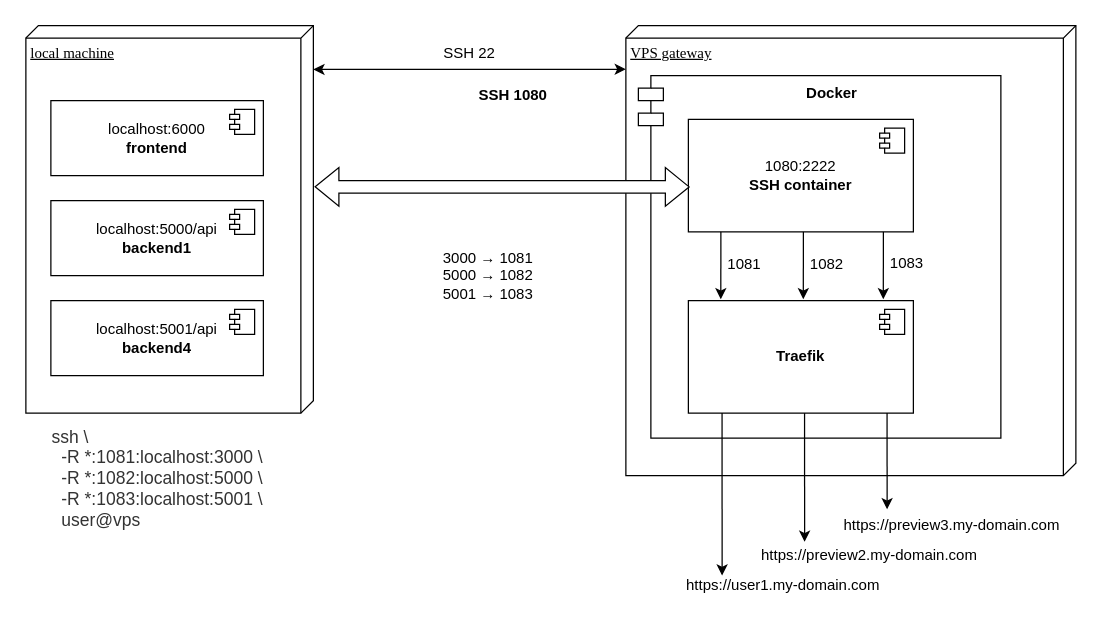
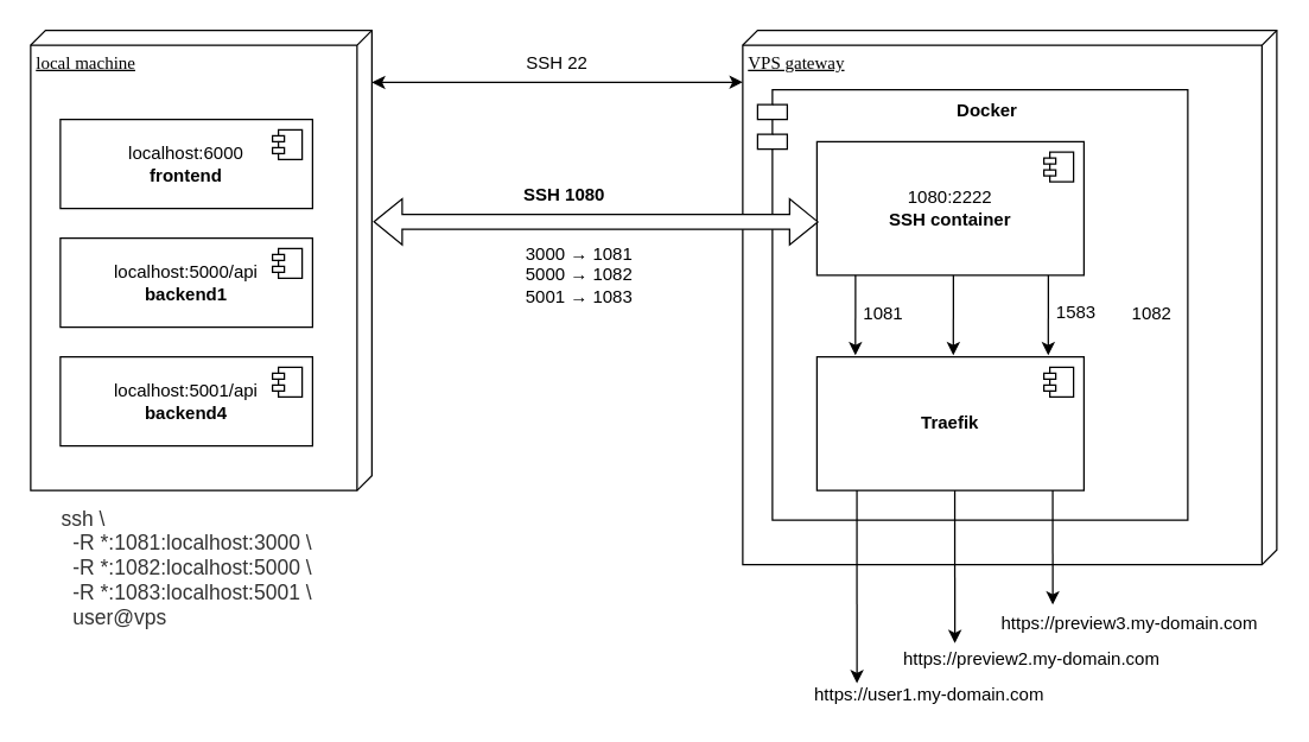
- <mxCell id="11" value="SSH 1080" style="text;html=1;align=center;verticalAlign=middle;whiteSpace=wrap;rounded=0;fontStyle=1" vertex="1" parent="1"><mxGeometry x="380" y="67" width="60" height="18" as="geometry" /></mxCell>
+ <mxCell id="11" value="SSH 1080" style="text;html=1;align=center;verticalAlign=middle;whiteSpace=wrap;rounded=0;fontStyle=1" vertex="1" parent="1"><mxGeometry x="350" y="122" width="60" height="18" as="geometry" /></mxCell>
- <mxCell id="30" value="1083" style="text;html=1;align=center;verticalAlign=middle;whiteSpace=wrap;rounded=0;" vertex="1" parent="1"><mxGeometry x="710" y="200" width="30" height="20" as="geometry" /></mxCell>
+ <mxCell id="30" value="1583" style="text;html=1;align=center;verticalAlign=middle;whiteSpace=wrap;rounded=0;" vertex="1" parent="1"><mxGeometry x="710" y="200" width="30" height="20" as="geometry" /></mxCell>
- <mxCell id="28" value="1082" style="text;html=1;align=center;verticalAlign=middle;whiteSpace=wrap;rounded=0;" vertex="1" parent="1"><mxGeometry x="646" y="201" width="30" height="20" as="geometry" /></mxCell>
+ <mxCell id="28" value="1082" style="text;html=1;align=center;verticalAlign=middle;whiteSpace=wrap;rounded=0;" vertex="1" parent="1"><mxGeometry x="761" y="201" width="30" height="20" as="geometry" /></mxCell>
- <mxCell id="23" value="3000 → 1081&lt;br&gt;5000 → 1082&lt;br&gt;5001 → 1083" style="text;html=1;align=center;verticalAlign=middle;whiteSpace=wrap;rounded=0;" vertex="1" parent="1"><mxGeometry x="340" y="195" width="100" height="50" as="geometry" /></mxCell>
+ <mxCell id="23" value="3000 → 1081&lt;br&gt;5000 → 1082&lt;br&gt;5001 → 1083" style="text;html=1;align=center;verticalAlign=middle;whiteSpace=wrap;rounded=0;" vertex="1" parent="1"><mxGeometry x="340" y="160" width="100" height="50" as="geometry" /></mxCell>
